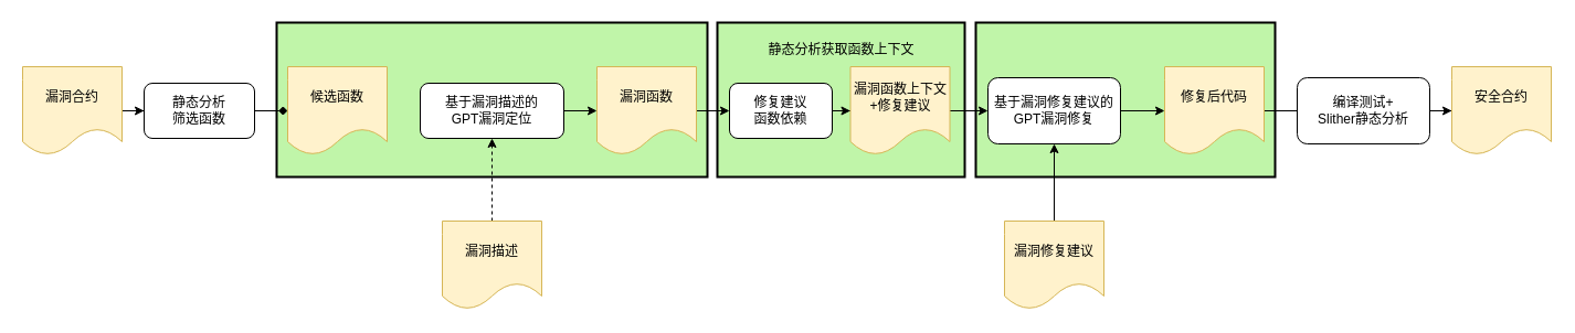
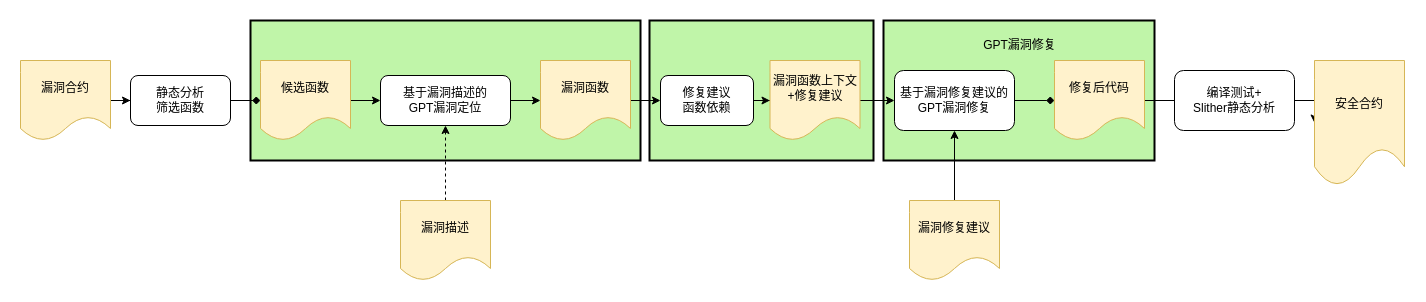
- <mxCell id="30" value="静态分析获取函数上下文" style="text;html=1;align=center;verticalAlign=middle;resizable=0;points=[];autosize=1;strokeColor=none;fillColor=none;" vertex="1" parent="1"><mxGeometry x="681" y="30" width="160" height="30" as="geometry" /></mxCell>
+ <mxCell id="31" value="GPT漏洞修复" style="text;html=1;align=center;verticalAlign=middle;resizable=0;points=[];autosize=1;strokeColor=none;fillColor=none;" vertex="1" parent="1"><mxGeometry x="968.5" y="30" width="100" height="30" as="geometry" /></mxCell>
+ <mxCell id="9" value="" style="edgeStyle=orthogonalEdgeStyle;rounded=0;orthogonalLoop=1;jettySize=auto;html=1;" edge="1" parent="1" source="10" target="12"><mxGeometry relative="1" as="geometry" /></mxCell>
- <mxCell id="23" value="" style="edgeStyle=orthogonalEdgeStyle;rounded=0;orthogonalLoop=1;jettySize=auto;html=1;entryX=0;entryY=0.5;entryDx=0;entryDy=0;" edge="1" parent="1" source="24" target="26"><mxGeometry relative="1" as="geometry"><mxPoint x="1054" y="100" as="targetPoint" /></mxGeometry></mxCell>
+ <mxCell id="23" value="" style="edgeStyle=orthogonalEdgeStyle;rounded=0;orthogonalLoop=1;jettySize=auto;html=1;entryX=0;entryY=0.5;entryDx=0;entryDy=0;endArrow=diamond;" edge="1" parent="1" source="24" target="26"><mxGeometry relative="1" as="geometry"><mxPoint x="1054" y="100" as="targetPoint" /></mxGeometry></mxCell>
- <mxCell id="29" value="安全合约" style="shape=document;whiteSpace=wrap;html=1;boundedLbl=1;fillColor=#fff2cc;strokeColor=#d6b656;" vertex="1" parent="1"><mxGeometry x="1314" y="60" width="90" height="80" as="geometry" /></mxCell>
+ <mxCell id="29" value="安全合约" style="shape=document;whiteSpace=wrap;html=1;boundedLbl=1;fillColor=#fff2cc;strokeColor=#d6b656;" vertex="1" parent="1"><mxGeometry x="1314" y="60" width="90" height="125" as="geometry" /></mxCell>
